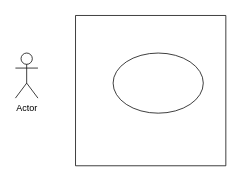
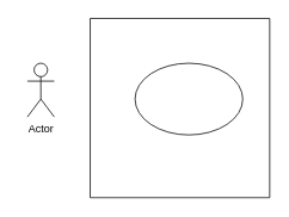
- <mxCell id="2" value="Actor" style="shape=umlActor;verticalLabelPosition=bottom;verticalAlign=top;html=1;outlineConnect=0;" vertex="1" parent="1"><mxGeometry x="20" y="70" width="30" height="60" as="geometry" /></mxCell>
+ <mxCell id="2" value="Actor" style="shape=umlActor;verticalLabelPosition=bottom;verticalAlign=top;html=1;outlineConnect=0;" vertex="1" parent="1"><mxGeometry x="30" y="70" width="30" height="60" as="geometry" /></mxCell>
